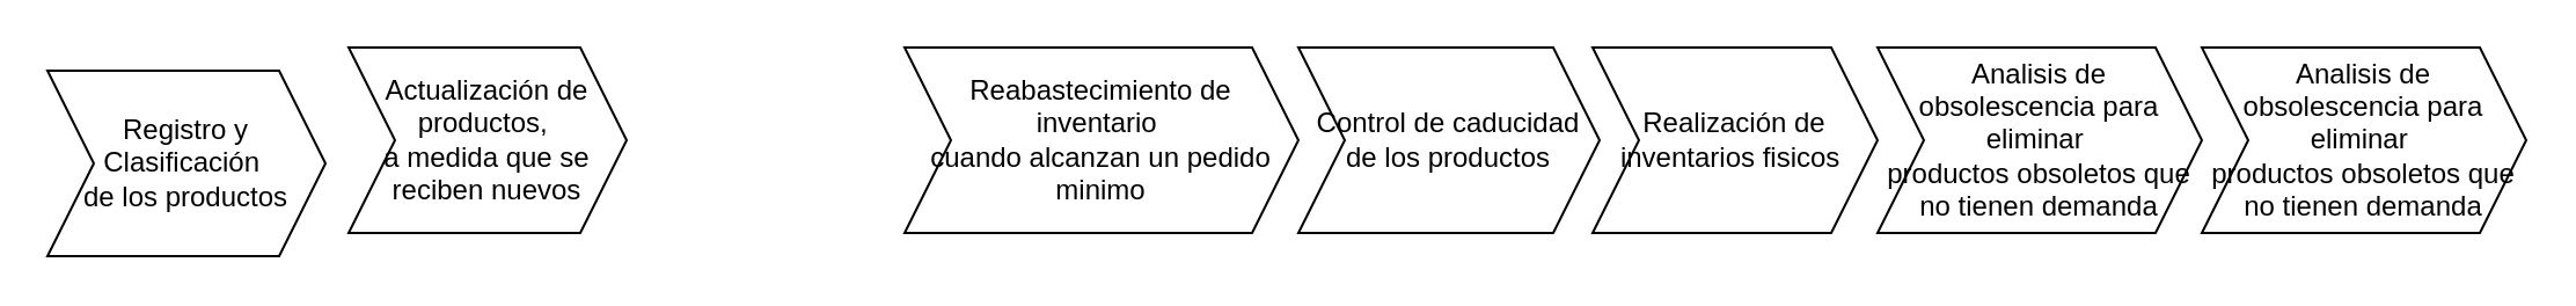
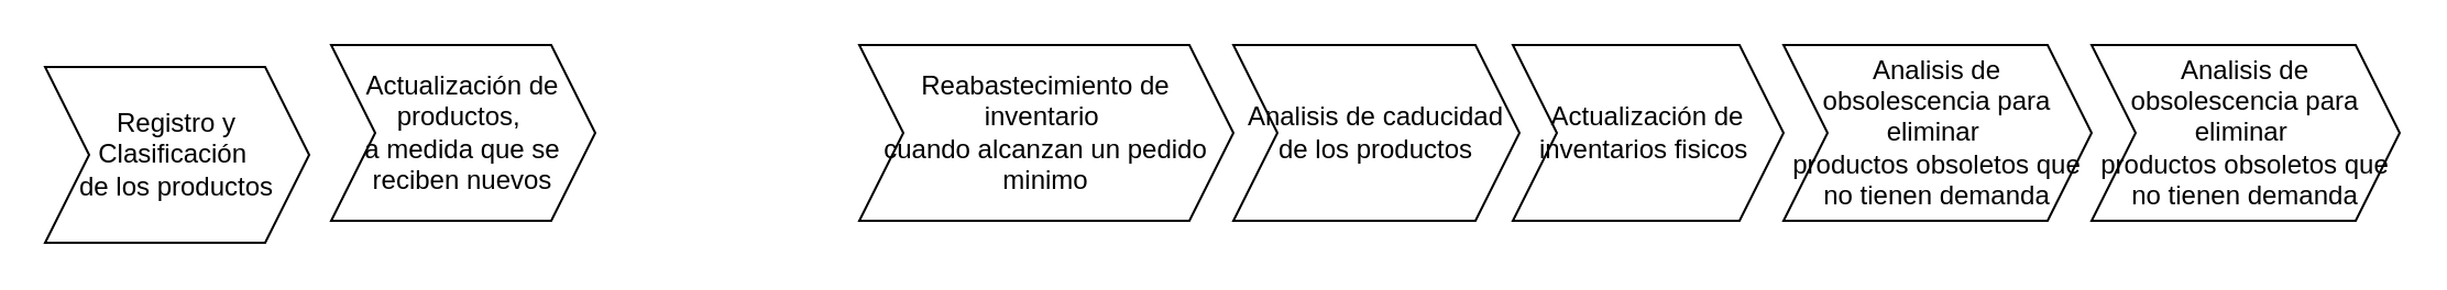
- <mxCell id="3" value="Control de caducidad de los productos" style="shape=step;perimeter=stepPerimeter;whiteSpace=wrap;html=1;fixedSize=1;" vertex="1" parent="1"><mxGeometry x="560" y="20" width="130" height="80" as="geometry" /></mxCell>
+ <mxCell id="3" value="Analisis de caducidad de los productos" style="shape=step;perimeter=stepPerimeter;whiteSpace=wrap;html=1;fixedSize=1;" vertex="1" parent="1"><mxGeometry x="560" y="20" width="130" height="80" as="geometry" /></mxCell>
- <mxCell id="7" value="&lt;div&gt;Realización de inventarios fisicos&amp;nbsp;&lt;/div&gt;" style="shape=step;perimeter=stepPerimeter;whiteSpace=wrap;html=1;fixedSize=1;" vertex="1" parent="1"><mxGeometry x="687" y="20" width="123" height="80" as="geometry" /></mxCell>
+ <mxCell id="7" value="&lt;div&gt;Actualización de inventarios fisicos&amp;nbsp;&lt;/div&gt;" style="shape=step;perimeter=stepPerimeter;whiteSpace=wrap;html=1;fixedSize=1;" vertex="1" parent="1"><mxGeometry x="687" y="20" width="123" height="80" as="geometry" /></mxCell>
